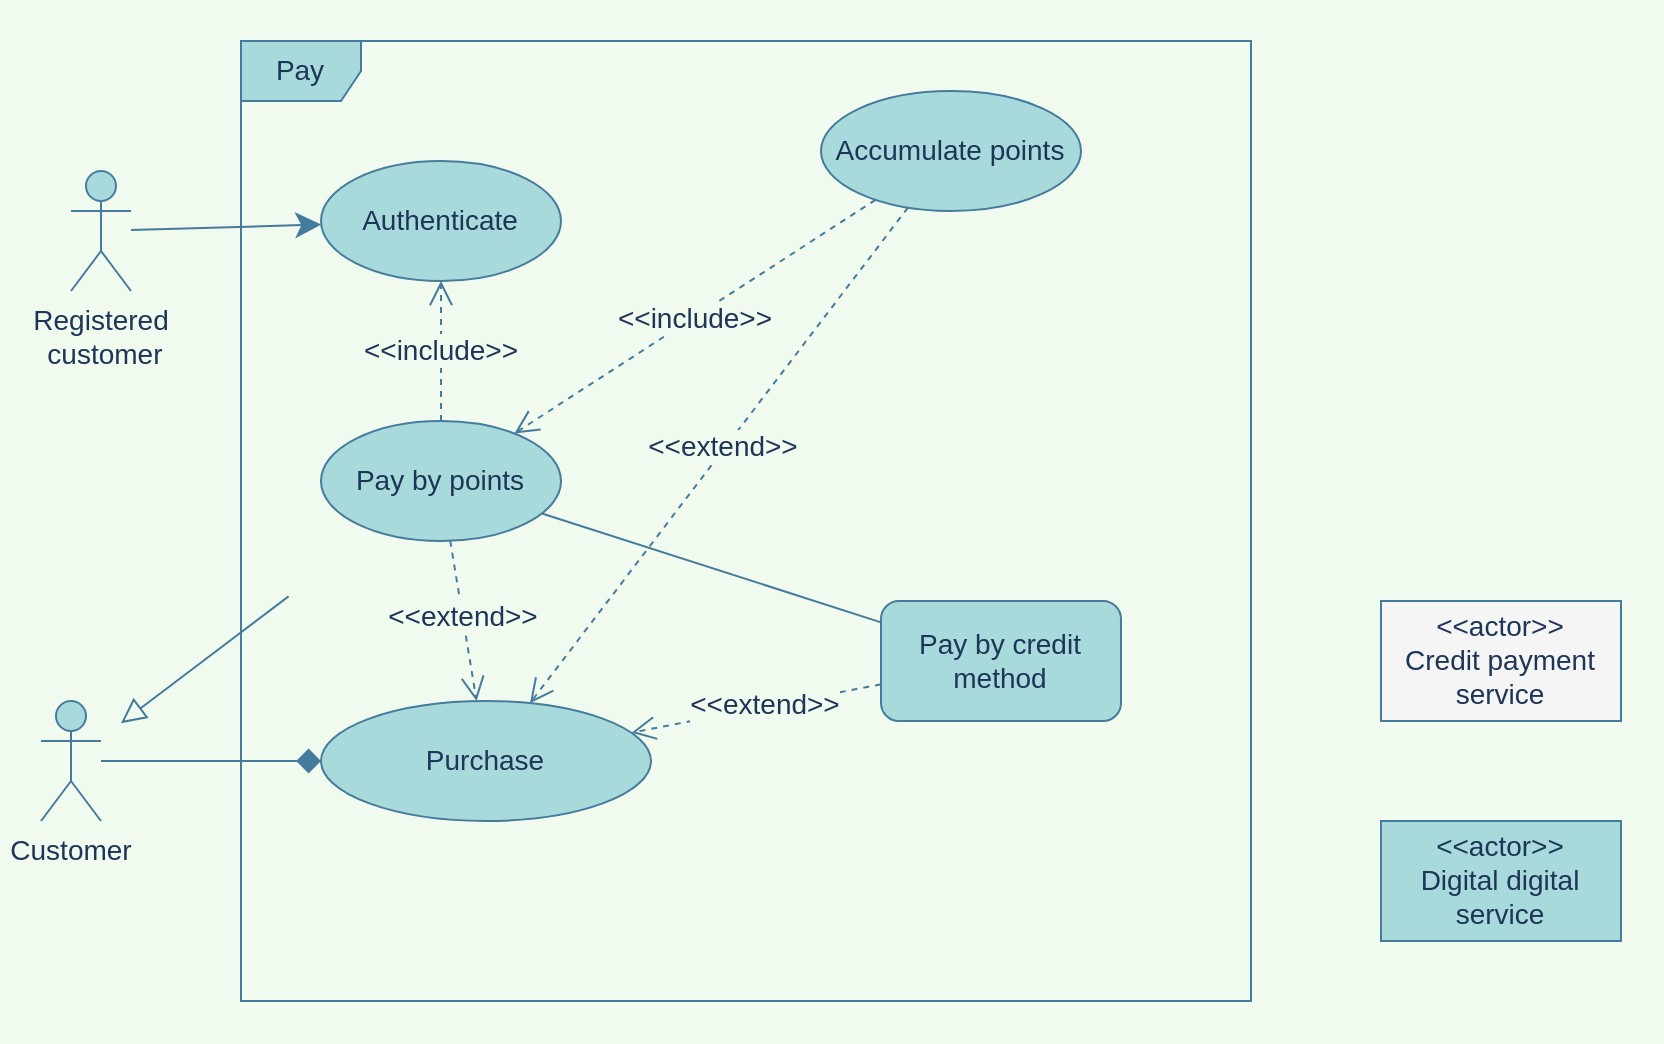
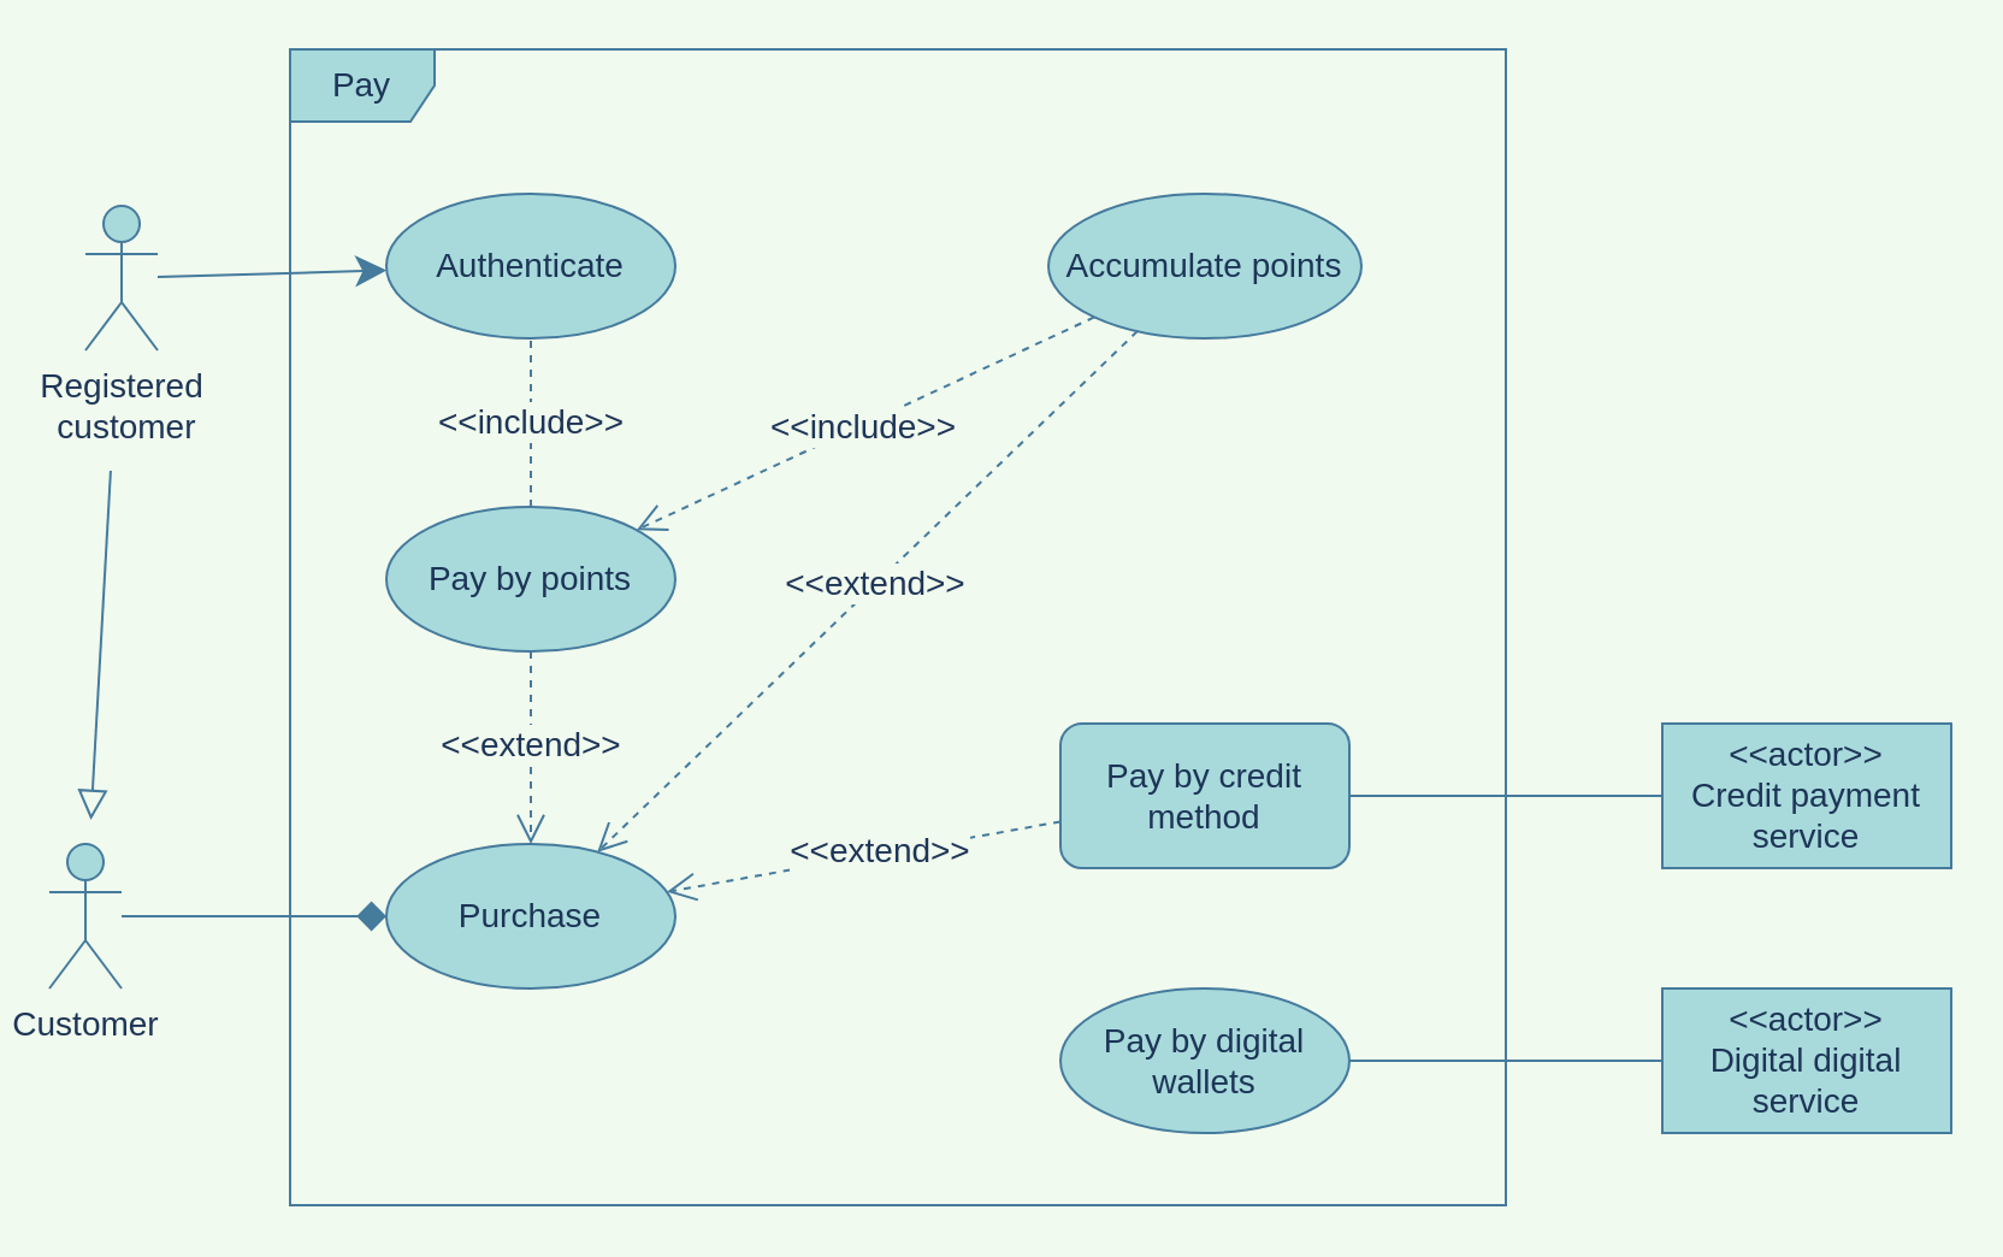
- <mxCell id="10" value="Accumulate points" style="ellipse;whiteSpace=wrap;html=1;rounded=0;fontSize=14;fontColor=#1D3557;strokeColor=#457B9D;fillColor=#A8DADC;sketch=0;" parent="1" vertex="1"><mxGeometry x="410" y="45" width="130" height="60" as="geometry" /></mxCell>
+ <mxCell id="10" value="Accumulate points" style="ellipse;whiteSpace=wrap;html=1;rounded=0;fontSize=14;fontColor=#1D3557;strokeColor=#457B9D;fillColor=#A8DADC;sketch=0;" parent="1" vertex="1"><mxGeometry x="435" y="80" width="130" height="60" as="geometry" /></mxCell>
- <mxCell id="18" value="&amp;lt;&amp;lt;include&amp;gt;&amp;gt;" style="edgeStyle=orthogonalEdgeStyle;rounded=0;orthogonalLoop=1;jettySize=auto;html=1;endArrow=open;endFill=0;dashed=1;endSize=10;labelBackgroundColor=#F1FAEE;strokeColor=#457B9D;fontColor=#1D3557;fontSize=14;" edge="1" parent="1" source="19" target="8"><mxGeometry relative="1" as="geometry" /></mxCell>
+ <mxCell id="18" value="&amp;lt;&amp;lt;include&amp;gt;&amp;gt;" style="edgeStyle=orthogonalEdgeStyle;rounded=0;orthogonalLoop=1;jettySize=auto;html=1;endArrow=none;endFill=0;dashed=1;endSize=10;labelBackgroundColor=#F1FAEE;strokeColor=#457B9D;fontColor=#1D3557;fontSize=14;" edge="1" parent="1" source="19" target="8"><mxGeometry relative="1" as="geometry" /></mxCell>
- <mxCell id="21" value="" style="edgeStyle=none;rounded=0;orthogonalLoop=1;jettySize=auto;html=1;startArrow=none;startFill=0;endArrow=none;endFill=0;strokeColor=#457B9D;fontColor=#1D3557;fontSize=14;labelBackgroundColor=#F1FAEE;" parent="1" source="15" target="19" edge="1"><mxGeometry relative="1" as="geometry"><mxPoint x="760" y="330" as="targetPoint" /><mxPoint x="510" y="330" as="sourcePoint" /></mxGeometry></mxCell>
+ <mxCell id="21" value="" style="edgeStyle=none;rounded=0;orthogonalLoop=1;jettySize=auto;html=1;startArrow=none;startFill=0;endArrow=none;endFill=0;strokeColor=#457B9D;fontColor=#1D3557;fontSize=14;labelBackgroundColor=#F1FAEE;" parent="1" source="15" target="20" edge="1"><mxGeometry relative="1" as="geometry"><mxPoint x="760" y="330" as="targetPoint" /><mxPoint x="510" y="330" as="sourcePoint" /></mxGeometry></mxCell>
- <mxCell id="20" value="&amp;lt;&amp;lt;actor&amp;gt;&amp;gt;&lt;br style=&quot;font-size: 14px;&quot;&gt;Credit payment service" style="rounded=0;whiteSpace=wrap;html=1;fillColor=#f5f5f5;strokeColor=#457B9D;fontColor=#1D3557;fontSize=14;" parent="1" vertex="1"><mxGeometry x="690" y="300" width="120" height="60" as="geometry" /></mxCell>
+ <mxCell id="20" value="&amp;lt;&amp;lt;actor&amp;gt;&amp;gt;&lt;br style=&quot;font-size: 14px;&quot;&gt;Credit payment service" style="rounded=0;whiteSpace=wrap;html=1;fillColor=#A8DADC;strokeColor=#457B9D;fontColor=#1D3557;fontSize=14;" parent="1" vertex="1"><mxGeometry x="690" y="300" width="120" height="60" as="geometry" /></mxCell>
- <mxCell id="6" value="" style="endArrow=none;html=1;strokeColor=#457B9D;startArrow=block;startFill=0;fontColor=#1D3557;endSize=10;startSize=10;sourcePerimeterSpacing=10;targetPerimeterSpacing=50;fontSize=14;labelBackgroundColor=#F1FAEE;" parent="1" source="3" target="19" edge="1"><mxGeometry width="50" height="50" relative="1" as="geometry"><mxPoint x="40" y="270" as="sourcePoint" /><mxPoint x="35" y="250" as="targetPoint" /></mxGeometry></mxCell>
+ <mxCell id="6" value="" style="endArrow=none;html=1;strokeColor=#457B9D;startArrow=block;startFill=0;fontColor=#1D3557;endSize=10;startSize=10;sourcePerimeterSpacing=10;targetPerimeterSpacing=50;fontSize=14;labelBackgroundColor=#F1FAEE;" parent="1" source="3" target="4" edge="1"><mxGeometry width="50" height="50" relative="1" as="geometry"><mxPoint x="40" y="270" as="sourcePoint" /><mxPoint x="35" y="250" as="targetPoint" /></mxGeometry></mxCell>
- <mxCell id="12" value="Purchase" style="ellipse;whiteSpace=wrap;html=1;rounded=0;fontColor=#1D3557;verticalAlign=middle;strokeColor=#457B9D;fillColor=#A8DADC;sketch=0;fontSize=14;" parent="1" vertex="1"><mxGeometry x="160" y="350" width="165" height="60" as="geometry" /></mxCell>
+ <mxCell id="12" value="Purchase" style="ellipse;whiteSpace=wrap;html=1;rounded=0;fontColor=#1D3557;verticalAlign=middle;strokeColor=#457B9D;fillColor=#A8DADC;sketch=0;fontSize=14;" parent="1" vertex="1"><mxGeometry x="160" y="350" width="120" height="60" as="geometry" /></mxCell>
+ <mxCell id="17" value="Pay by digital wallets" style="ellipse;whiteSpace=wrap;html=1;rounded=0;fontSize=14;fontColor=#1D3557;strokeColor=#457B9D;fillColor=#A8DADC;sketch=0;" parent="1" vertex="1"><mxGeometry x="440" y="410" width="120" height="60" as="geometry" /></mxCell>
+ <mxCell id="23" value="" style="edgeStyle=none;rounded=0;orthogonalLoop=1;jettySize=auto;html=1;startArrow=none;startFill=0;endArrow=none;endFill=0;strokeColor=#457B9D;fontColor=#1D3557;fontSize=14;labelBackgroundColor=#F1FAEE;" parent="1" source="17" target="22" edge="1"><mxGeometry relative="1" as="geometry"><mxPoint x="760" y="440" as="targetPoint" /><mxPoint x="510" y="440" as="sourcePoint" /></mxGeometry></mxCell>
